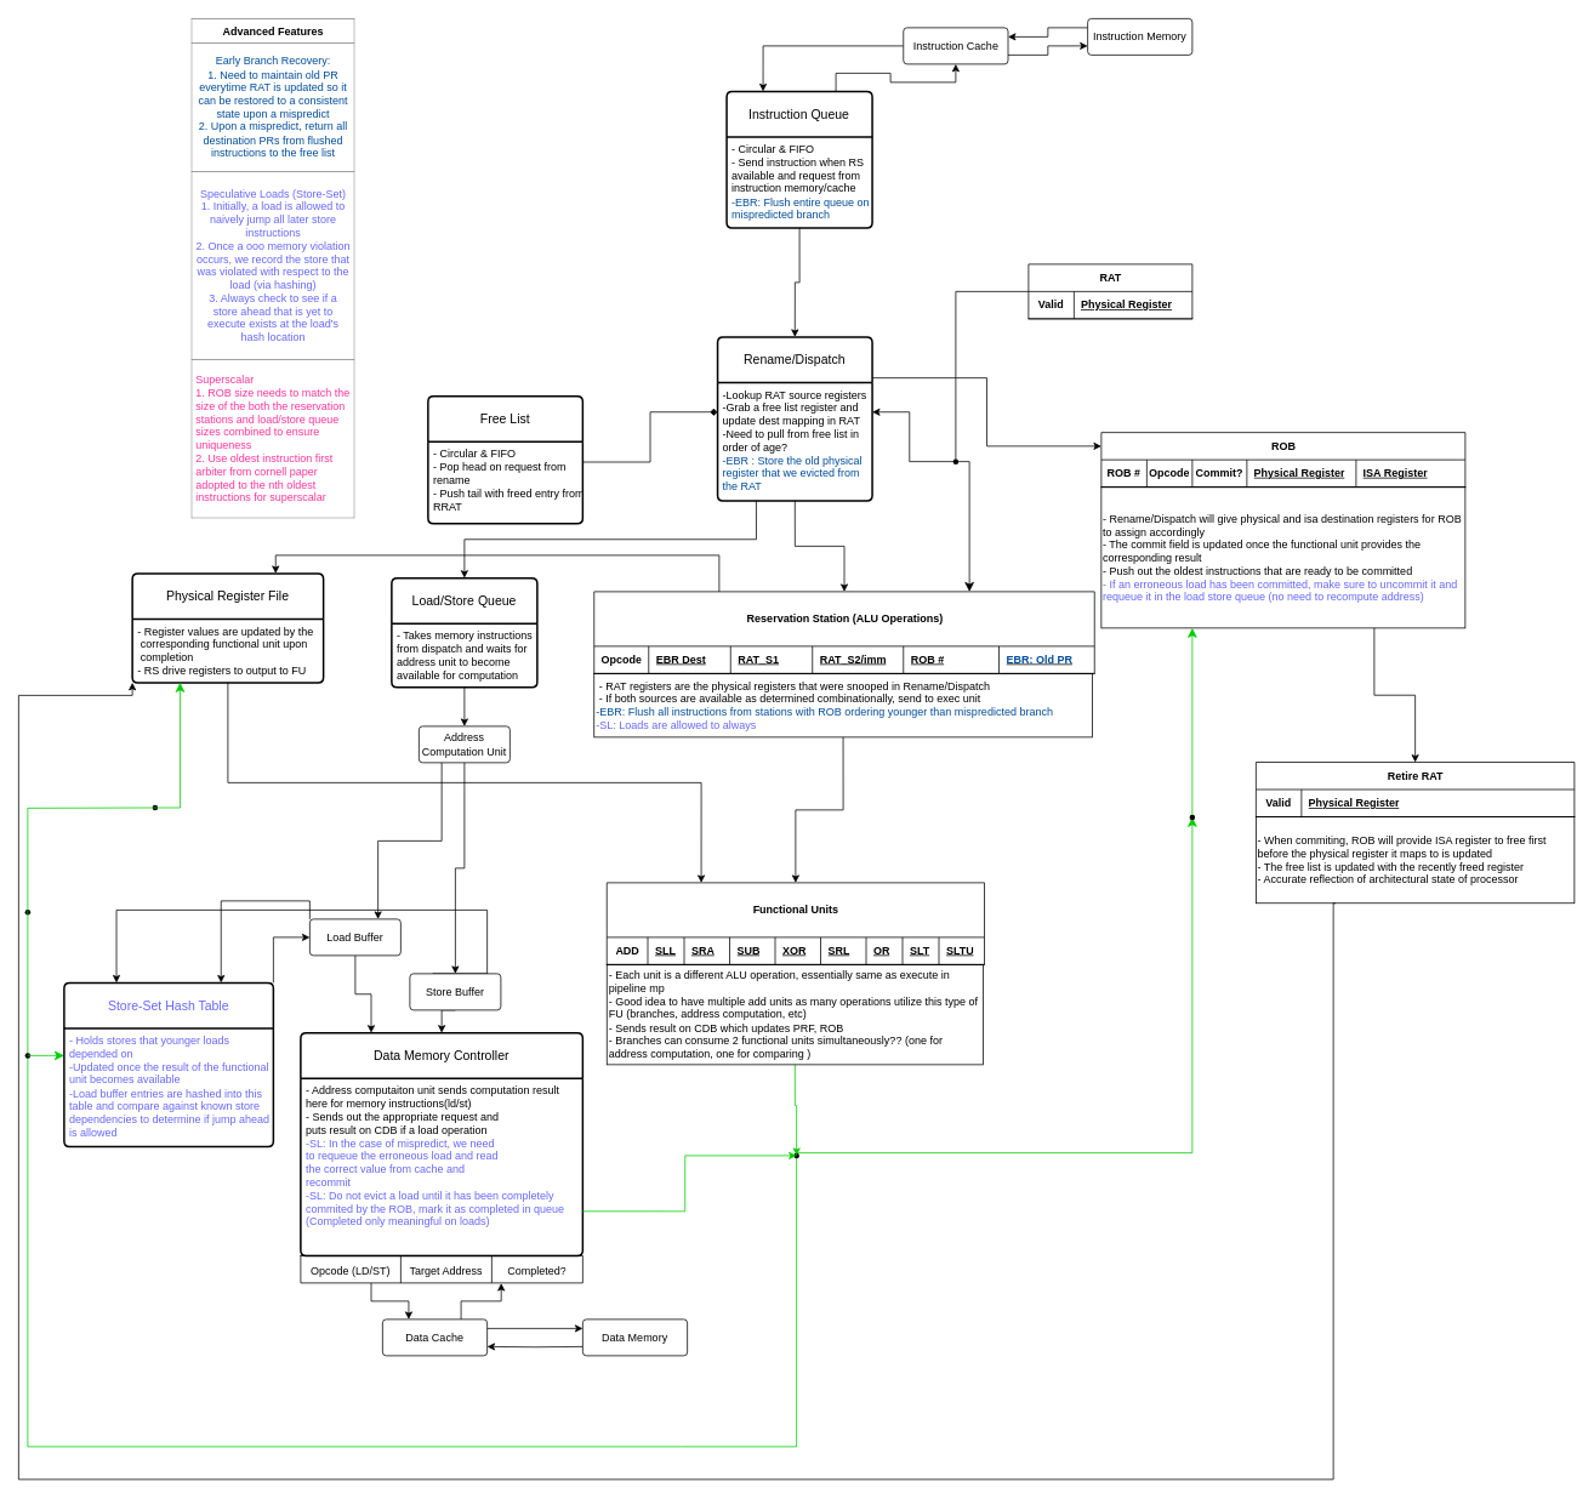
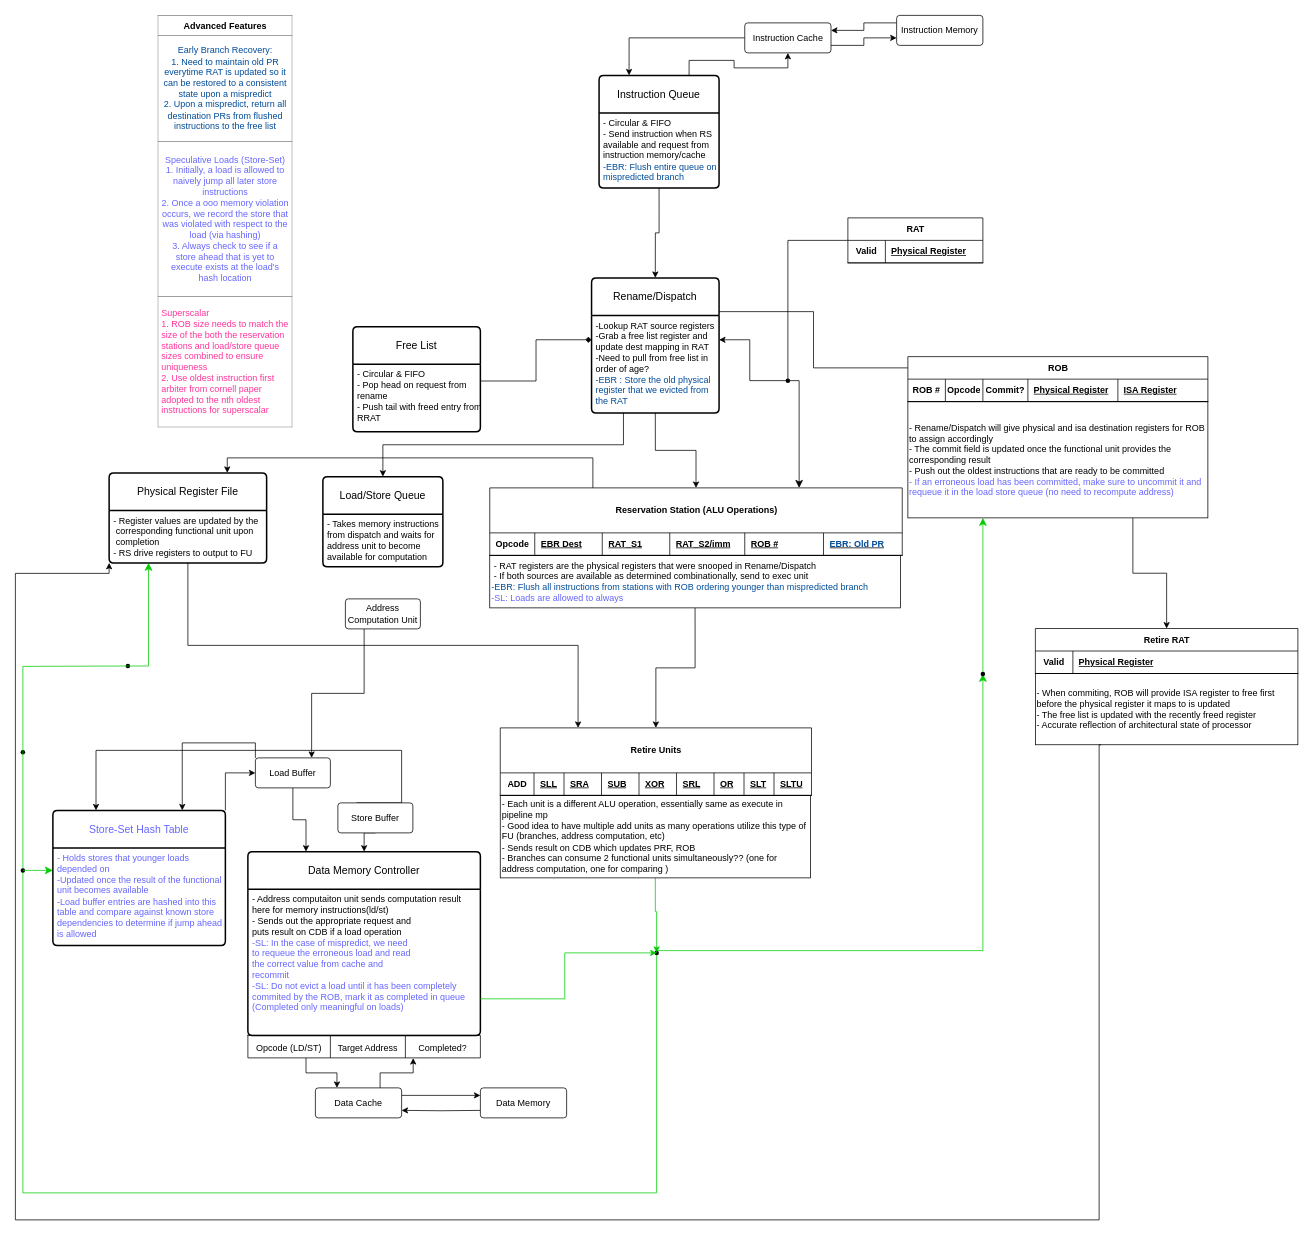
- <mxCell id="10" style="edgeStyle=orthogonalEdgeStyle;rounded=0;orthogonalLoop=1;jettySize=auto;html=1;exitX=1;exitY=0.25;exitDx=0;exitDy=0;entryX=0;entryY=0.25;entryDx=0;entryDy=0;" edge="1" parent="1" source="11" target="50"><mxGeometry relative="1" as="geometry" /></mxCell>
+ <mxCell id="10" style="edgeStyle=orthogonalEdgeStyle;rounded=0;orthogonalLoop=1;jettySize=auto;html=1;exitX=1;exitY=0.25;exitDx=0;exitDy=0;entryX=0;entryY=0.25;entryDx=0;entryDy=0;endArrow=none;" edge="1" parent="1" source="11" target="50"><mxGeometry relative="1" as="geometry" /></mxCell>
- <mxCell id="97" style="edgeStyle=orthogonalEdgeStyle;rounded=0;orthogonalLoop=1;jettySize=auto;html=1;exitX=0.5;exitY=1;exitDx=0;exitDy=0;entryX=0.5;entryY=0;entryDx=0;entryDy=0;" edge="1" parent="1" source="92" target="96"><mxGeometry relative="1" as="geometry" /></mxCell>
- <mxCell id="28" value="Functional Units" style="shape=table;startSize=60;container=1;collapsible=1;childLayout=tableLayout;fixedRows=1;rowLines=0;fontStyle=1;align=center;resizeLast=1;html=1;" vertex="1" parent="1"><mxGeometry x="666.5" y="970" width="415" height="90" as="geometry" /></mxCell>
+ <mxCell id="28" value="Retire Units" style="shape=table;startSize=60;container=1;collapsible=1;childLayout=tableLayout;fixedRows=1;rowLines=0;fontStyle=1;align=center;resizeLast=1;html=1;" vertex="1" parent="1"><mxGeometry x="666.5" y="970" width="415" height="90" as="geometry" /></mxCell>
- <mxCell id="94" style="edgeStyle=orthogonalEdgeStyle;rounded=0;orthogonalLoop=1;jettySize=auto;html=1;exitX=0.5;exitY=1;exitDx=0;exitDy=0;entryX=0.5;entryY=0;entryDx=0;entryDy=0;" edge="1" parent="1" source="96" target="107"><mxGeometry relative="1" as="geometry"><mxPoint x="512.5" y="935" as="targetPoint" /></mxGeometry></mxCell>
